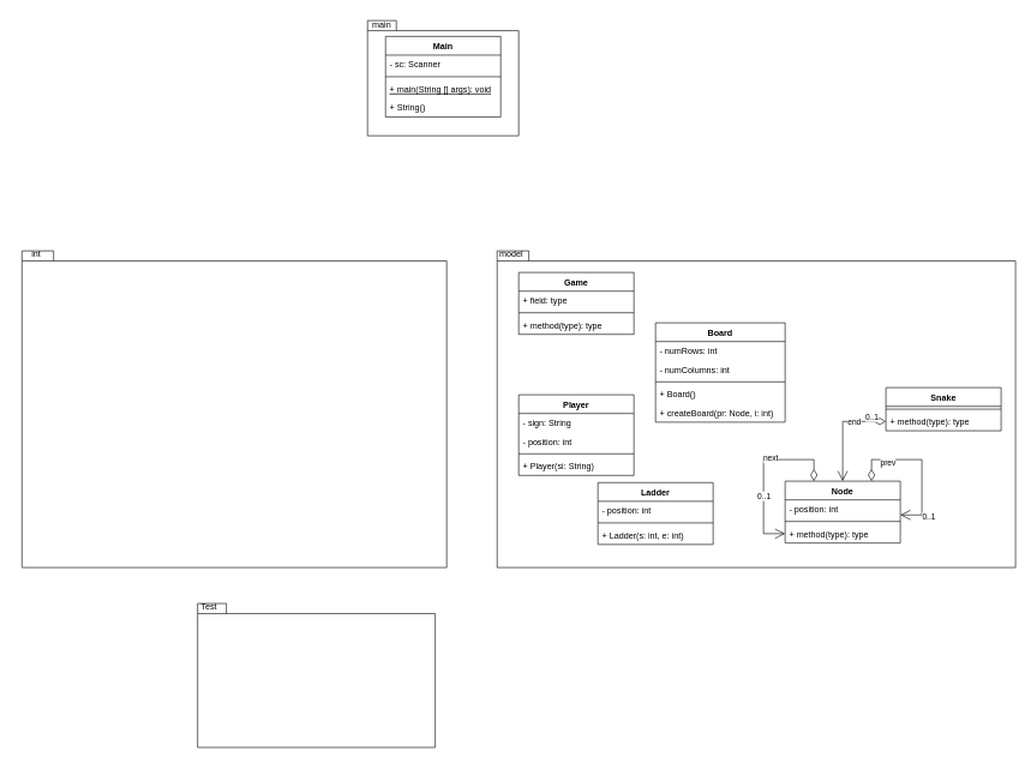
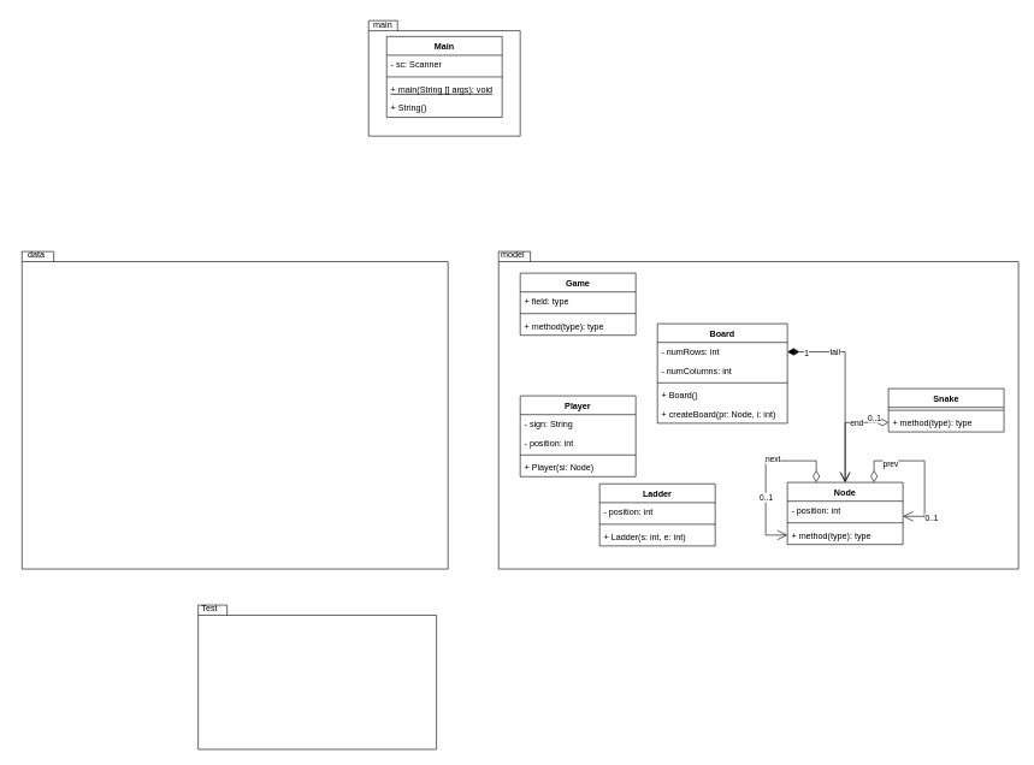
- <mxCell id="12" value="int" style="text;html=1;strokeColor=none;fillColor=none;align=center;verticalAlign=middle;whiteSpace=wrap;rounded=0;" parent="1" vertex="1"><mxGeometry x="20" y="338" width="60" height="30" as="geometry" /></mxCell>
+ <mxCell id="12" value="data" style="text;html=1;strokeColor=none;fillColor=none;align=center;verticalAlign=middle;whiteSpace=wrap;rounded=0;" parent="1" vertex="1"><mxGeometry x="20" y="338" width="60" height="30" as="geometry" /></mxCell>
+ <mxCell id="43" value="1" style="endArrow=open;html=1;endSize=12;startArrow=diamondThin;startSize=14;startFill=1;edgeStyle=orthogonalEdgeStyle;align=left;verticalAlign=bottom;rounded=0;exitX=1;exitY=0.5;exitDx=0;exitDy=0;entryX=0.5;entryY=0;entryDx=0;entryDy=0;" edge="1" parent="1" source="16" target="33"><mxGeometry x="-0.829" y="-11" relative="1" as="geometry"><mxPoint x="880" y="548" as="sourcePoint" /><mxPoint x="1040" y="548" as="targetPoint" /><Array as="points"><mxPoint x="1170" y="487" /></Array><mxPoint as="offset" /></mxGeometry></mxCell>
+ <mxCell id="44" value="tail" style="edgeLabel;html=1;align=center;verticalAlign=middle;resizable=0;points=[];" vertex="1" connectable="0" parent="43"><mxGeometry x="-0.658" y="1" relative="1" as="geometry"><mxPoint x="20" y="1" as="offset" /></mxGeometry></mxCell>
- <mxCell id="32" value="+ Player(si: String)" style="text;strokeColor=none;fillColor=none;align=left;verticalAlign=top;spacingLeft=4;spacingRight=4;overflow=hidden;rotatable=0;points=[[0,0.5],[1,0.5]];portConstraint=eastwest;" parent="28" vertex="1"><mxGeometry y="86" width="160" height="26" as="geometry" /></mxCell>
+ <mxCell id="32" value="+ Player(si: Node)" style="text;strokeColor=none;fillColor=none;align=left;verticalAlign=top;spacingLeft=4;spacingRight=4;overflow=hidden;rotatable=0;points=[[0,0.5],[1,0.5]];portConstraint=eastwest;" parent="28" vertex="1"><mxGeometry y="86" width="160" height="26" as="geometry" /></mxCell>
